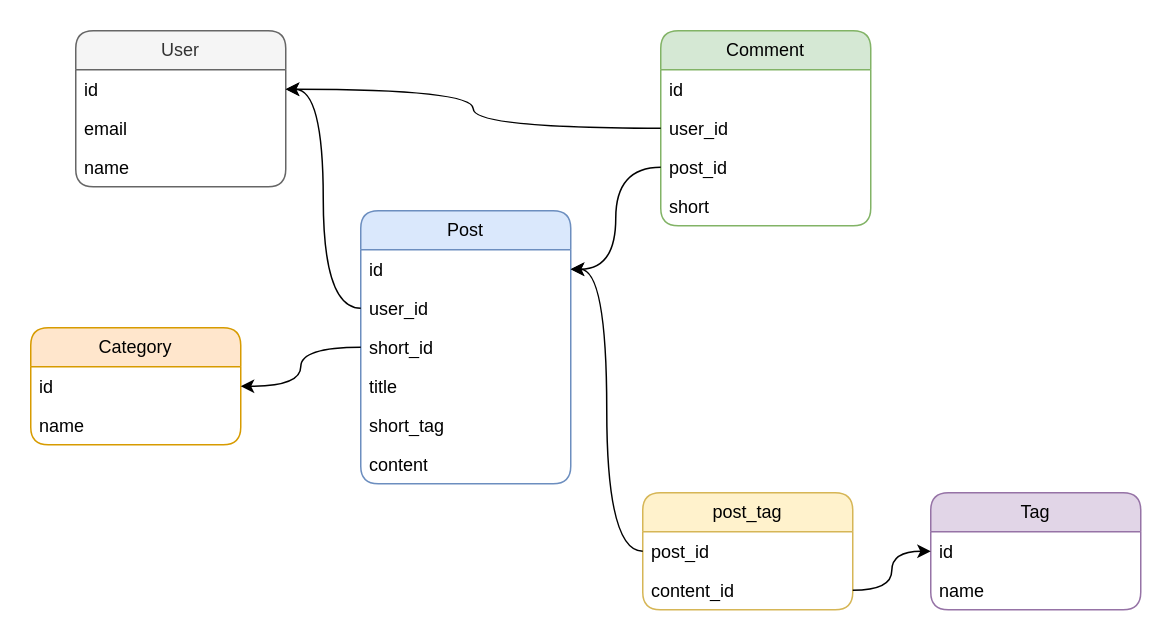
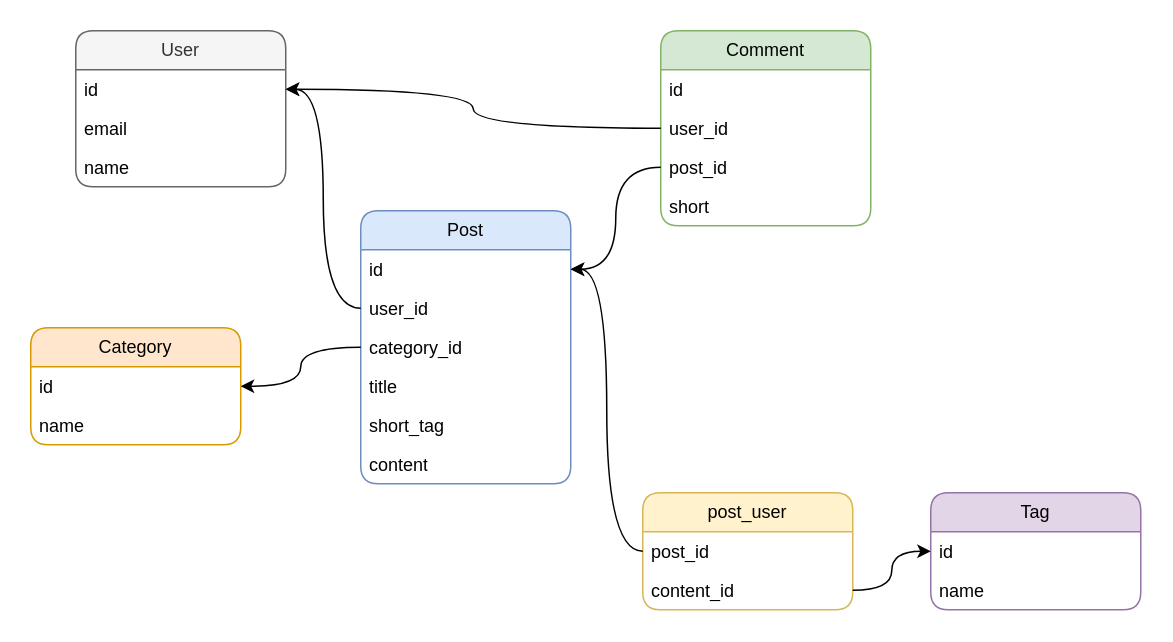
- <mxCell id="9" value="short_id" style="text;strokeColor=none;fillColor=none;align=left;verticalAlign=top;spacingLeft=4;spacingRight=4;overflow=hidden;rotatable=0;points=[[0,0.5],[1,0.5]];portConstraint=eastwest;whiteSpace=wrap;html=1;" vertex="1" parent="6"><mxGeometry y="78" width="140" height="26" as="geometry" /></mxCell>
+ <mxCell id="9" value="category_id" style="text;strokeColor=none;fillColor=none;align=left;verticalAlign=top;spacingLeft=4;spacingRight=4;overflow=hidden;rotatable=0;points=[[0,0.5],[1,0.5]];portConstraint=eastwest;whiteSpace=wrap;html=1;" vertex="1" parent="6"><mxGeometry y="78" width="140" height="26" as="geometry" /></mxCell>
- <mxCell id="24" value="post_tag" style="swimlane;fontStyle=0;childLayout=stackLayout;horizontal=1;startSize=26;fillColor=#fff2cc;horizontalStack=0;resizeParent=1;resizeParentMax=0;resizeLast=0;collapsible=1;marginBottom=0;whiteSpace=wrap;html=1;rounded=1;strokeColor=#d6b656;" vertex="1" parent="1"><mxGeometry x="428" y="328" width="140" height="78" as="geometry" /></mxCell>
+ <mxCell id="24" value="post_user" style="swimlane;fontStyle=0;childLayout=stackLayout;horizontal=1;startSize=26;fillColor=#fff2cc;horizontalStack=0;resizeParent=1;resizeParentMax=0;resizeLast=0;collapsible=1;marginBottom=0;whiteSpace=wrap;html=1;rounded=1;strokeColor=#d6b656;" vertex="1" parent="1"><mxGeometry x="428" y="328" width="140" height="78" as="geometry" /></mxCell>
